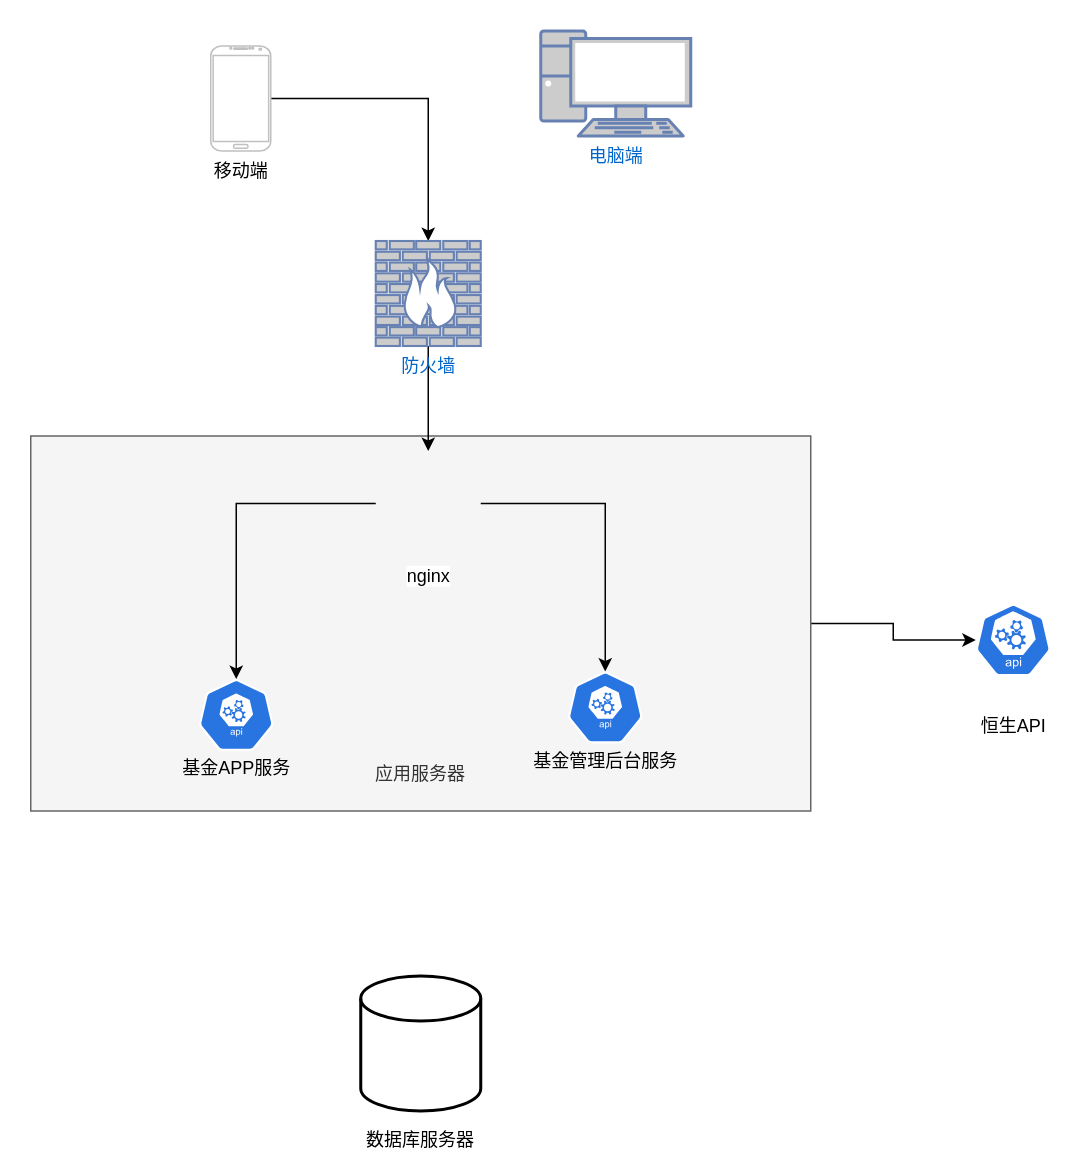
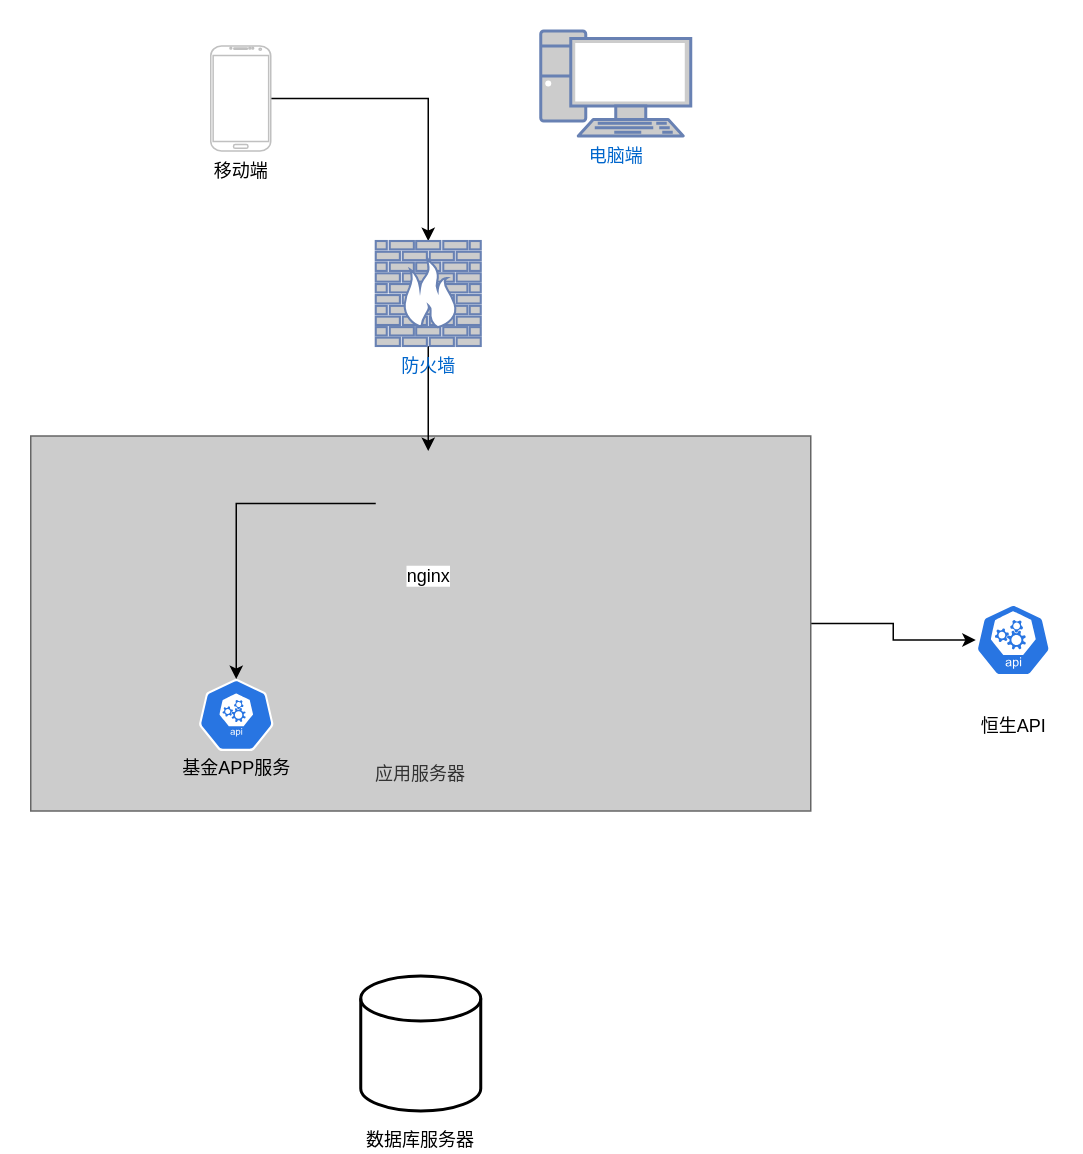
- <mxCell id="10" style="edgeStyle=orthogonalEdgeStyle;rounded=0;orthogonalLoop=1;jettySize=auto;html=1;entryX=0.5;entryY=0;entryDx=0;entryDy=0;entryPerimeter=0;" parent="1" source="11" target="13" edge="1"><mxGeometry relative="1" as="geometry" /></mxCell>
- <mxCell id="3" value="&lt;br&gt;&lt;br&gt;&lt;br&gt;&lt;br&gt;&lt;br&gt;&lt;br&gt;&lt;br&gt;&lt;br&gt;&lt;br&gt;&lt;br&gt;&lt;br&gt;&lt;br&gt;&lt;br&gt;&lt;br&gt;应用服务器" style="rounded=0;whiteSpace=wrap;html=1;fillColor=#f5f5f5;strokeColor=#666666;fontColor=#333333;" parent="1" vertex="1"><mxGeometry x="20" y="290" width="520" height="250" as="geometry" /></mxCell>
+ <mxCell id="3" value="&lt;br&gt;&lt;br&gt;&lt;br&gt;&lt;br&gt;&lt;br&gt;&lt;br&gt;&lt;br&gt;&lt;br&gt;&lt;br&gt;&lt;br&gt;&lt;br&gt;&lt;br&gt;&lt;br&gt;&lt;br&gt;应用服务器" style="rounded=0;whiteSpace=wrap;html=1;fillColor=#cccccc;strokeColor=#666666;fontColor=#333333;" parent="1" vertex="1"><mxGeometry x="20" y="290" width="520" height="250" as="geometry" /></mxCell>
- <mxCell id="13" value="&lt;br&gt;&lt;br&gt;&lt;br&gt;&lt;br&gt;&lt;br&gt;基金管理后台服务" style="html=1;dashed=0;whitespace=wrap;fillColor=#2875E2;strokeColor=#ffffff;points=[[0.005,0.63,0],[0.1,0.2,0],[0.9,0.2,0],[0.5,0,0],[0.995,0.63,0],[0.72,0.99,0],[0.5,1,0],[0.28,0.99,0]];shape=mxgraph.kubernetes.icon;prIcon=api" parent="1" vertex="1"><mxGeometry x="378" y="447" width="50" height="48" as="geometry" /></mxCell>
